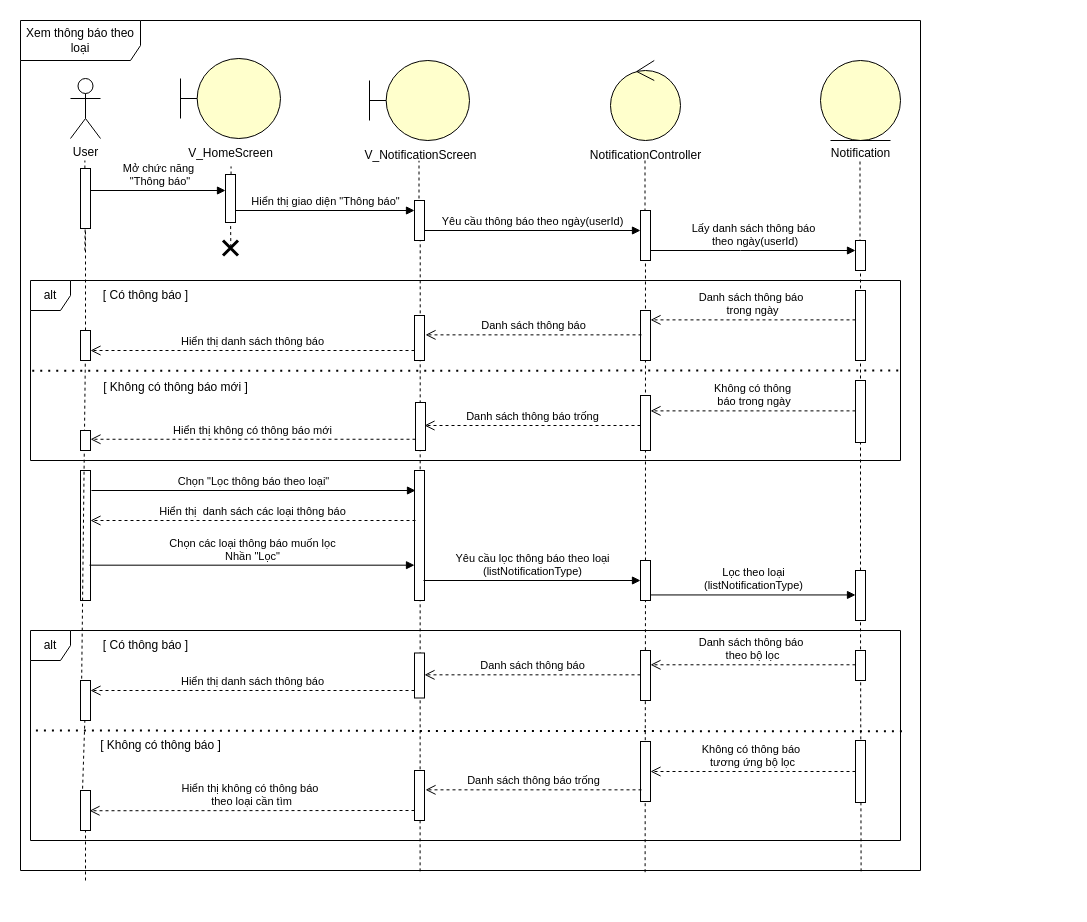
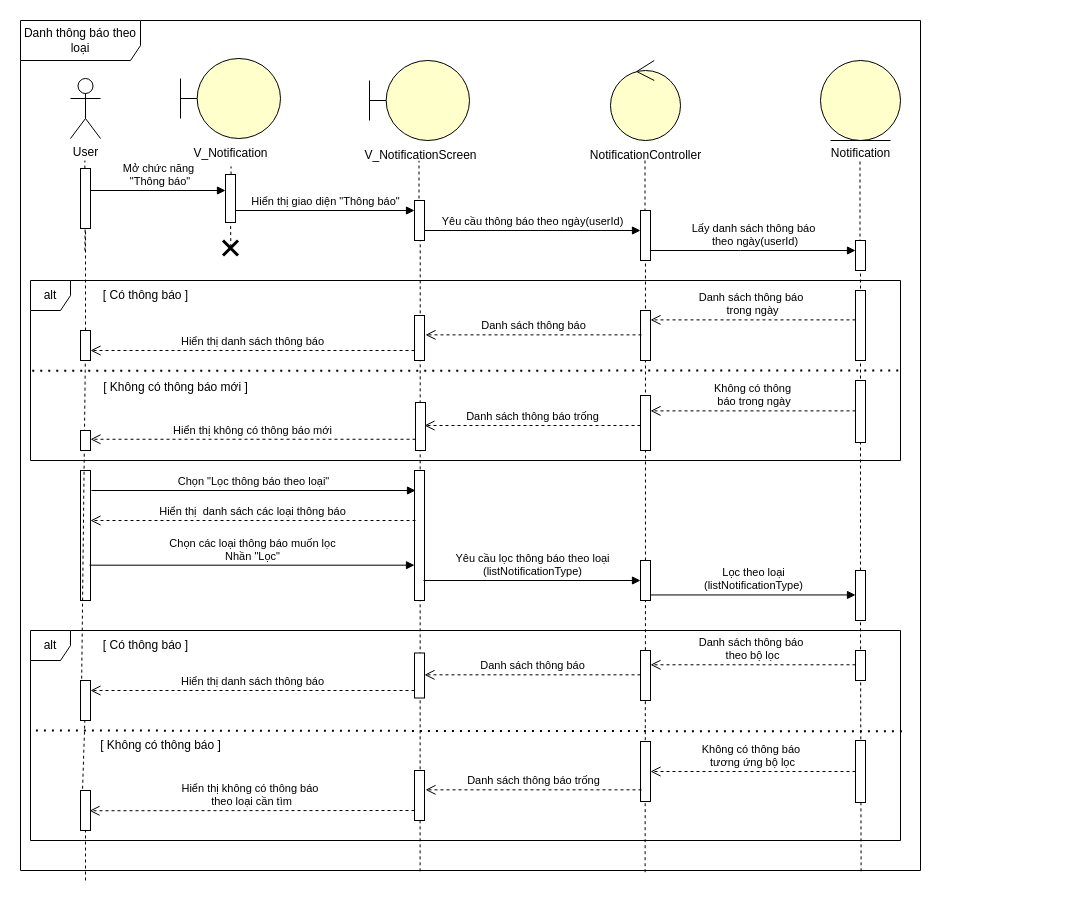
- <mxCell id="60" value="Xem thông báo theo loại" style="shape=umlFrame;whiteSpace=wrap;html=1;pointerEvents=0;width=120;height=40;" parent="1" vertex="1"><mxGeometry x="20" y="20" width="900" height="850" as="geometry" /></mxCell>
+ <mxCell id="60" value="Danh thông báo theo loại" style="shape=umlFrame;whiteSpace=wrap;html=1;pointerEvents=0;width=120;height=40;" parent="1" vertex="1"><mxGeometry x="20" y="20" width="900" height="850" as="geometry" /></mxCell>
- <mxCell id="69" value="V_HomeScreen" style="text;html=1;align=center;verticalAlign=middle;resizable=0;points=[];autosize=1;strokeColor=none;fillColor=none;" parent="1" vertex="1"><mxGeometry x="175" y="138" width="110" height="30" as="geometry" /></mxCell>
+ <mxCell id="69" value="V_Notification" style="text;html=1;align=center;verticalAlign=middle;resizable=0;points=[];autosize=1;strokeColor=none;fillColor=none;" parent="1" vertex="1"><mxGeometry x="175" y="138" width="110" height="30" as="geometry" /></mxCell>
